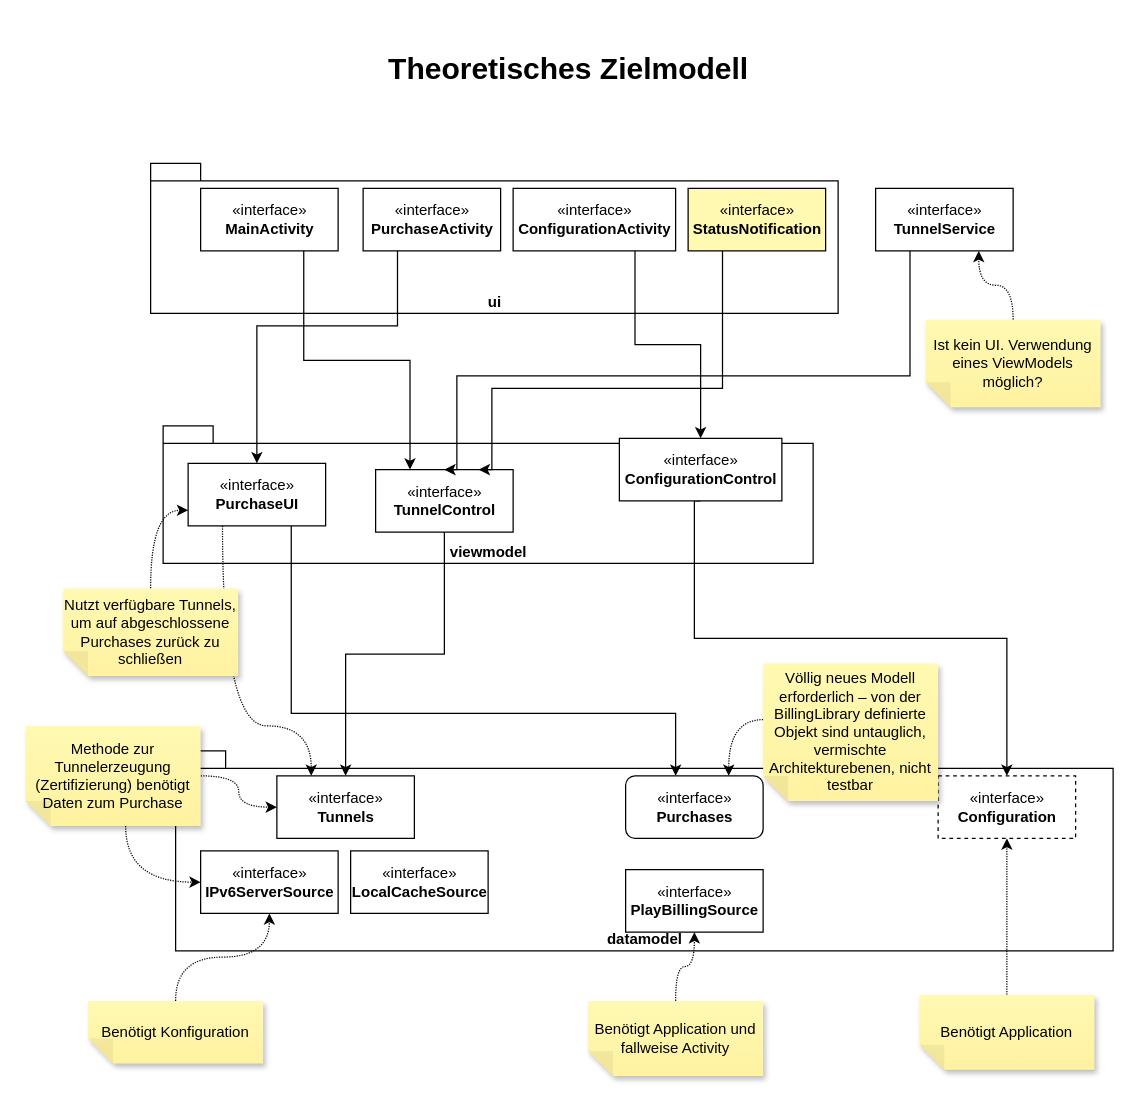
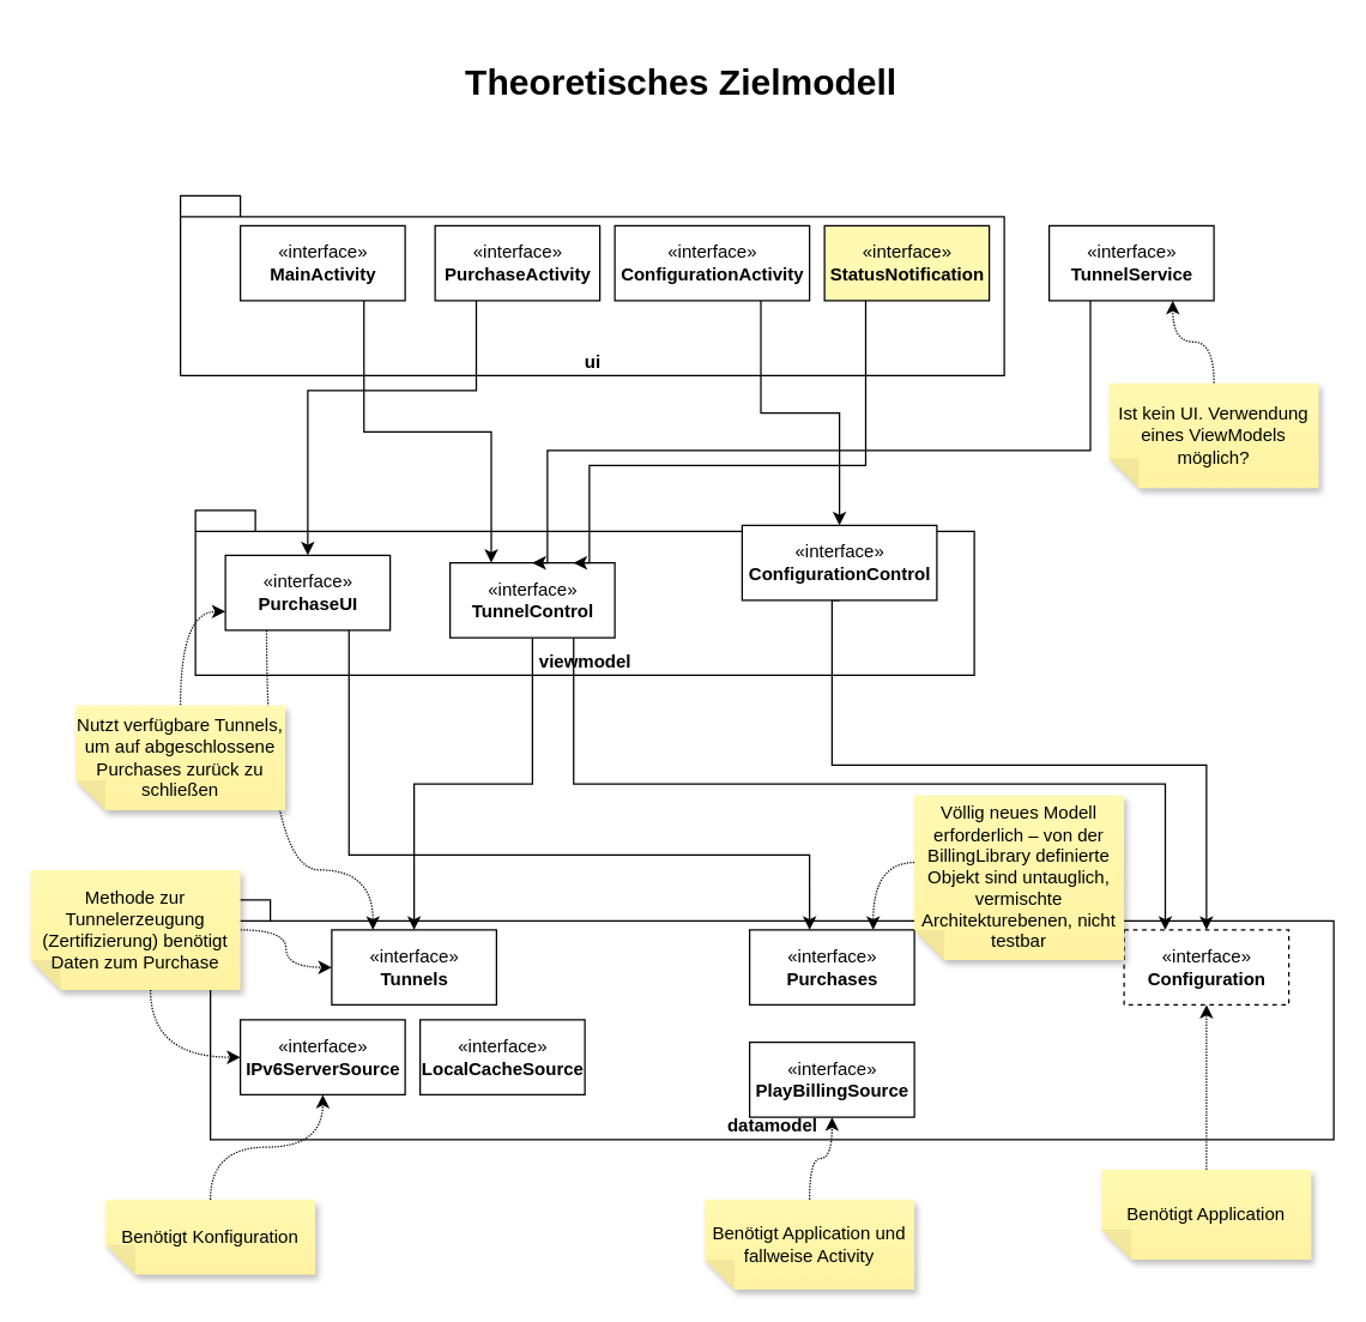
+ <mxCell id="10" style="edgeStyle=orthogonalEdgeStyle;rounded=0;orthogonalLoop=1;jettySize=auto;html=1;exitX=0.75;exitY=1;exitDx=0;exitDy=0;entryX=0.25;entryY=0;entryDx=0;entryDy=0;" parent="1" source="11" target="25" edge="1"><mxGeometry relative="1" as="geometry" /></mxCell>
- <mxCell id="4" value="&lt;div&gt;«interface»&lt;b&gt;&lt;br&gt;&lt;/b&gt;&lt;/div&gt;&lt;div&gt;&lt;b&gt;Purchases&lt;/b&gt;&lt;/div&gt;" style="html=1;rounded=1;" parent="1" vertex="1"><mxGeometry x="500" y="620" width="110" height="50" as="geometry" /></mxCell>
+ <mxCell id="4" value="&lt;div&gt;«interface»&lt;b&gt;&lt;br&gt;&lt;/b&gt;&lt;/div&gt;&lt;div&gt;&lt;b&gt;Purchases&lt;/b&gt;&lt;/div&gt;" style="html=1;" parent="1" vertex="1"><mxGeometry x="500" y="620" width="110" height="50" as="geometry" /></mxCell>
- <mxCell id="35" value="Benötigt Application" style="shape=note;whiteSpace=wrap;html=1;backgroundOutline=1;fontColor=#000000;darkOpacity=0.05;fillColor=#FFF9B2;strokeColor=none;fillStyle=solid;direction=west;gradientDirection=north;gradientColor=#FFF2A1;shadow=1;size=20;pointerEvents=1;" vertex="1" parent="1"><mxGeometry x="735" y="795" width="140" height="60" as="geometry" /></mxCell>
+ <mxCell id="35" value="Benötigt Application" style="shape=note;whiteSpace=wrap;html=1;backgroundOutline=1;fontColor=#000000;darkOpacity=0.05;fillColor=#FFF9B2;strokeColor=none;fillStyle=solid;direction=west;gradientDirection=north;gradientColor=#FFF2A1;shadow=1;size=20;pointerEvents=1;" vertex="1" parent="1"><mxGeometry x="735" y="780" width="140" height="60" as="geometry" /></mxCell>
